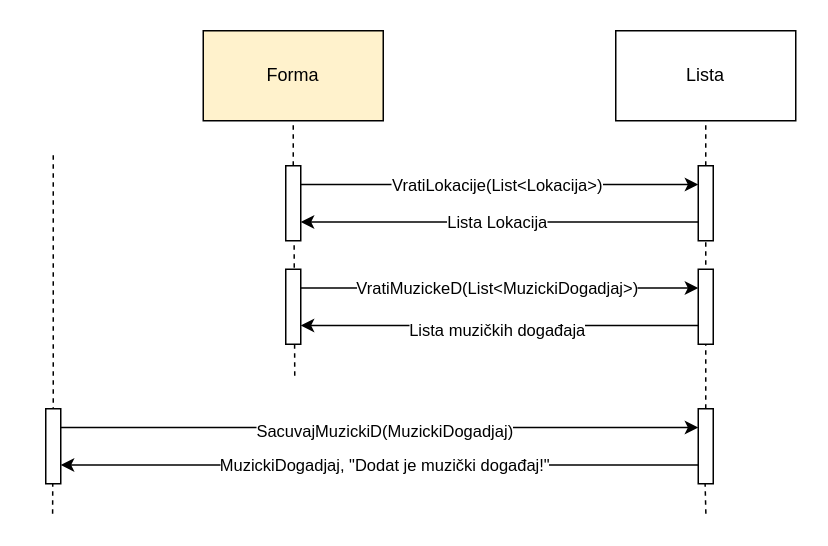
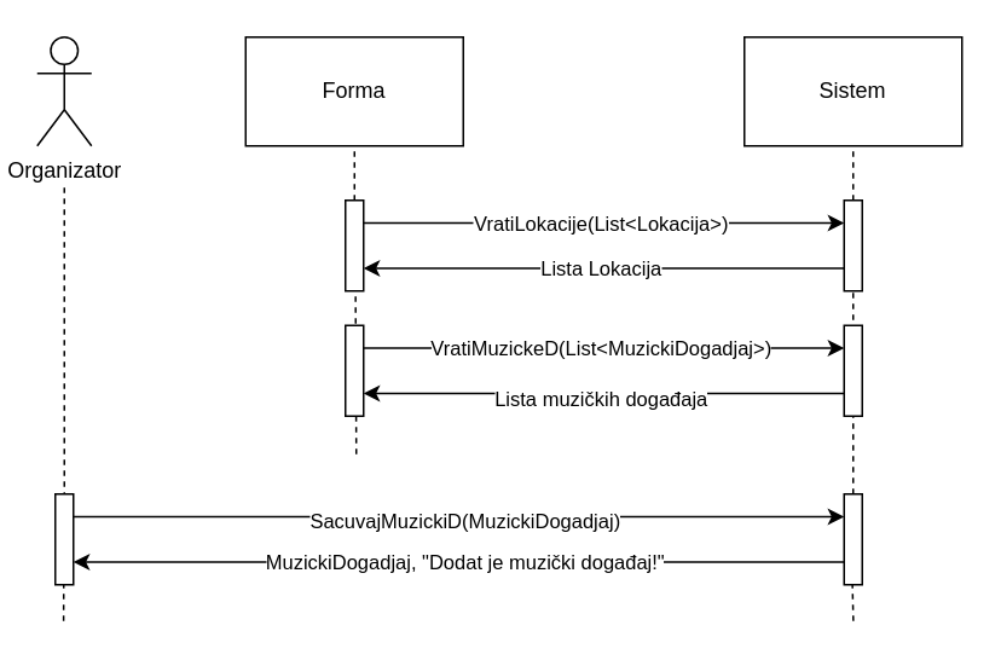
+ <mxCell id="3" value="Organizator" style="shape=umlActor;verticalLabelPosition=bottom;verticalAlign=top;html=1;outlineConnect=0;" vertex="1" parent="1"><mxGeometry x="20" y="20" width="30" height="60" as="geometry" /></mxCell>
- <mxCell id="22" value="Forma" style="rounded=0;whiteSpace=wrap;html=1;fillColor=#fff2cc;" vertex="1" parent="1"><mxGeometry x="135" y="20" width="120" height="60" as="geometry" /></mxCell>
+ <mxCell id="22" value="Forma" style="rounded=0;whiteSpace=wrap;html=1;" vertex="1" parent="1"><mxGeometry x="135" y="20" width="120" height="60" as="geometry" /></mxCell>
- <mxCell id="13" value="Lista" style="rounded=0;whiteSpace=wrap;html=1;" vertex="1" parent="1"><mxGeometry x="410" y="20" width="120" height="60" as="geometry" /></mxCell>
+ <mxCell id="13" value="Sistem" style="rounded=0;whiteSpace=wrap;html=1;" vertex="1" parent="1"><mxGeometry x="410" y="20" width="120" height="60" as="geometry" /></mxCell>
